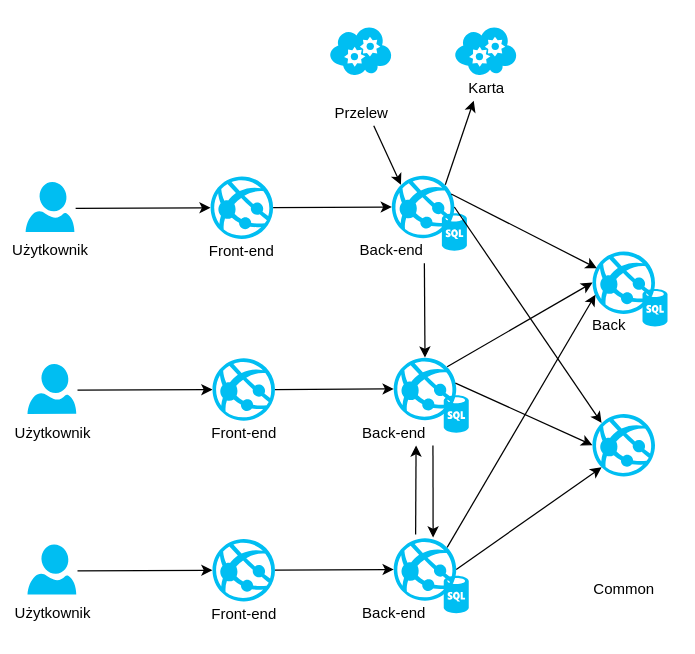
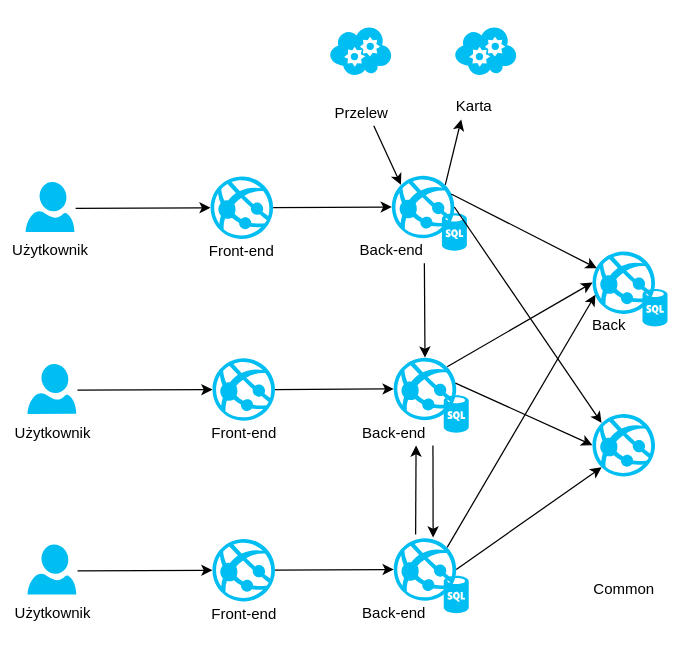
- <mxCell id="17" value="&lt;div&gt;Karta&lt;/div&gt;" style="text;html=1;strokeColor=none;fillColor=none;align=center;verticalAlign=middle;whiteSpace=wrap;rounded=0;" vertex="1" parent="1"><mxGeometry x="368.5" y="60" width="40" height="20" as="geometry" /></mxCell>
+ <mxCell id="17" value="&lt;div&gt;Karta&lt;/div&gt;" style="text;html=1;strokeColor=none;fillColor=none;align=center;verticalAlign=middle;whiteSpace=wrap;rounded=0;" vertex="1" parent="1"><mxGeometry x="358.5" y="75" width="40" height="20" as="geometry" /></mxCell>
